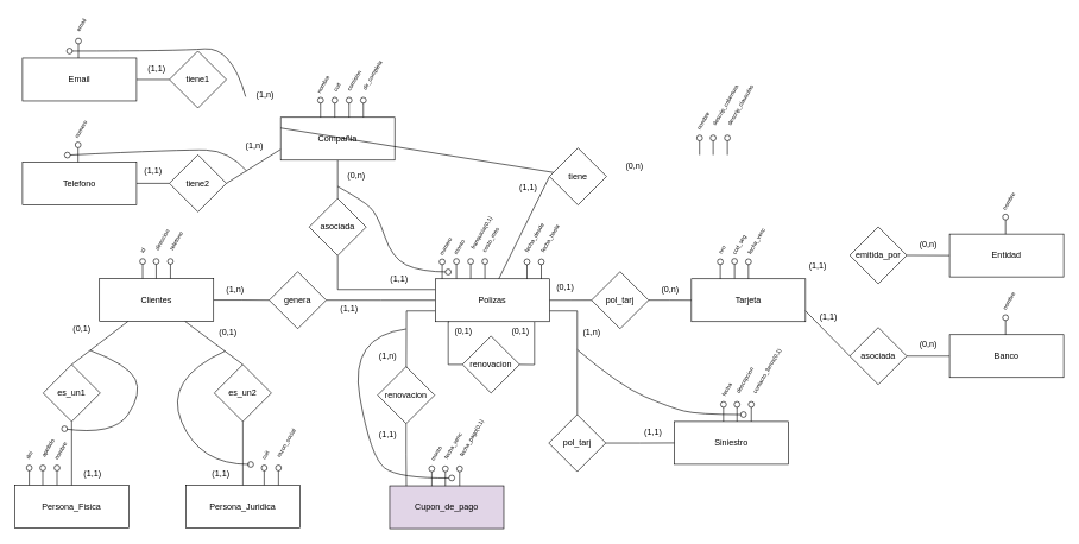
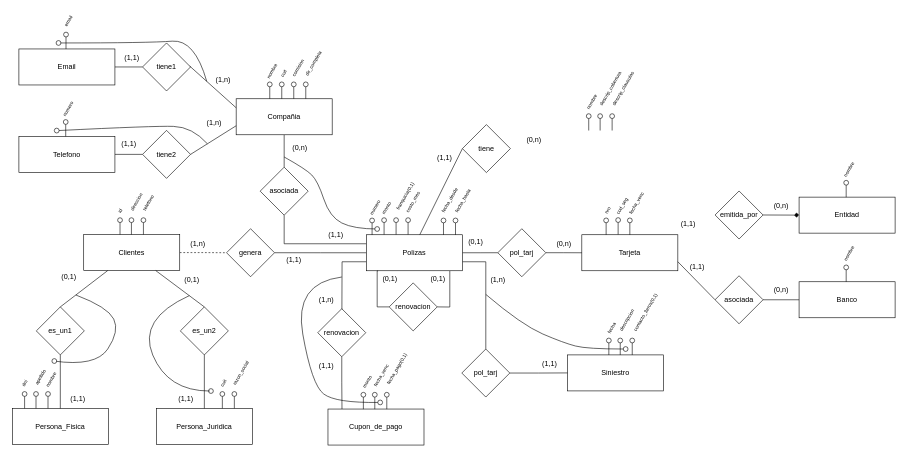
- <mxCell id="202" value="" style="endArrow=none;html=1;rounded=0;exitX=0;exitY=0.25;exitDx=0;exitDy=0;" edge="1" parent="1" source="3" target="122"><mxGeometry width="50" height="50" relative="1" as="geometry"><mxPoint x="279" y="201" as="sourcePoint" /><mxPoint x="329" y="151" as="targetPoint" /></mxGeometry></mxCell>
+ <mxCell id="202" value="" style="endArrow=none;html=1;rounded=0;entryX=0.983;entryY=0.482;entryDx=0;entryDy=0;entryPerimeter=0;exitX=0;exitY=0.25;exitDx=0;exitDy=0;" edge="1" parent="1" source="3" target="200"><mxGeometry width="50" height="50" relative="1" as="geometry"><mxPoint x="279" y="201" as="sourcePoint" /><mxPoint x="329" y="151" as="targetPoint" /></mxGeometry></mxCell>
- <mxCell id="100" value="" style="endArrow=none;html=1;rounded=0;exitX=1;exitY=0.5;exitDx=0;exitDy=0;entryX=0;entryY=0.5;entryDx=0;entryDy=0;" parent="1" source="97" target="87" edge="1"><mxGeometry width="50" height="50" relative="1" as="geometry"><mxPoint x="1221" y="440.66" as="sourcePoint" /><mxPoint x="1271" y="390.66" as="targetPoint" /></mxGeometry></mxCell>
+ <mxCell id="100" value="" style="endArrow=diamond;html=1;rounded=0;exitX=1;exitY=0.5;exitDx=0;exitDy=0;entryX=0;entryY=0.5;entryDx=0;entryDy=0;" parent="1" source="97" target="87" edge="1"><mxGeometry width="50" height="50" relative="1" as="geometry"><mxPoint x="1221" y="440.66" as="sourcePoint" /><mxPoint x="1271" y="390.66" as="targetPoint" /></mxGeometry></mxCell>
- <mxCell id="4" style="edgeStyle=orthogonalEdgeStyle;rounded=0;orthogonalLoop=1;jettySize=auto;html=1;entryX=0;entryY=0.5;entryDx=0;entryDy=0;endArrow=none;startFill=0;" parent="1" source="5" target="171" edge="1"><mxGeometry relative="1" as="geometry" /></mxCell>
+ <mxCell id="4" style="edgeStyle=orthogonalEdgeStyle;rounded=0;orthogonalLoop=1;jettySize=auto;html=1;entryX=0;entryY=0.5;entryDx=0;entryDy=0;endArrow=none;startFill=0;dashed=1;" parent="1" source="5" target="171" edge="1"><mxGeometry relative="1" as="geometry" /></mxCell>
- <mxCell id="138" value="Cupon_de_pago" style="rounded=0;whiteSpace=wrap;html=1;fillColor=#e1d5e7;" parent="1" vertex="1"><mxGeometry x="546" y="681" width="160" height="60" as="geometry" /></mxCell>
+ <mxCell id="138" value="Cupon_de_pago" style="rounded=0;whiteSpace=wrap;html=1;" parent="1" vertex="1"><mxGeometry x="546" y="681" width="160" height="60" as="geometry" /></mxCell>
